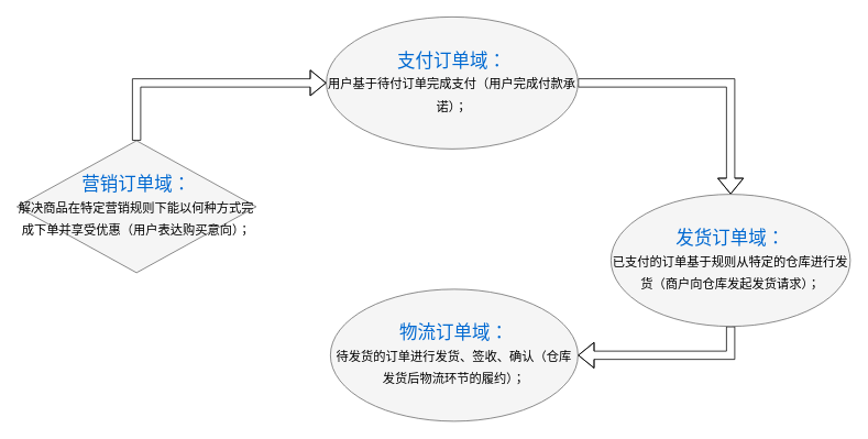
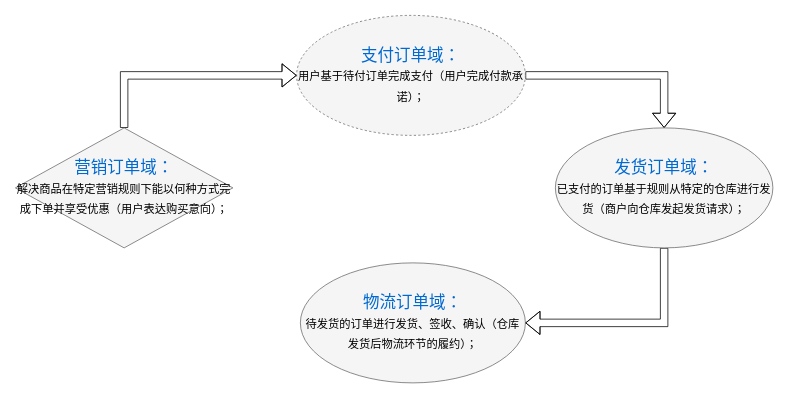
- <mxCell id="3" value="支付订单域：&lt;br&gt;&lt;font style=&quot;font-size: 15px&quot; color=&quot;#000000&quot;&gt;用户基于待付订单完成支付（用户完成付款承诺）；&lt;/font&gt;" style="ellipse;whiteSpace=wrap;html=1;rounded=0;shadow=0;dashed=0;comic=0;fontFamily=Verdana;fontSize=22;fontColor=#0069D1;fillColor=#f5f5f5;strokeColor=#666666;" parent="1" vertex="1"><mxGeometry x="395" y="20" width="305" height="160" as="geometry" /></mxCell>
+ <mxCell id="3" value="支付订单域：&lt;br&gt;&lt;font style=&quot;font-size: 15px&quot; color=&quot;#000000&quot;&gt;用户基于待付订单完成支付（用户完成付款承诺）；&lt;/font&gt;" style="ellipse;whiteSpace=wrap;html=1;rounded=0;shadow=0;dashed=1;comic=0;fontFamily=Verdana;fontSize=22;fontColor=#0069D1;fillColor=#f5f5f5;strokeColor=#666666;" parent="1" vertex="1"><mxGeometry x="395" y="20" width="305" height="160" as="geometry" /></mxCell>
- <mxCell id="8" value="发货订单域：&lt;br&gt;&lt;font style=&quot;font-size: 15px&quot; color=&quot;#000000&quot;&gt;已支付的订单基于规则从特定的仓库进行发货（商户向仓库发起发货请求）；&lt;/font&gt;" style="ellipse;whiteSpace=wrap;html=1;rounded=0;shadow=0;dashed=0;comic=0;fontFamily=Verdana;fontSize=22;fontColor=#0069D1;fillColor=#f5f5f5;strokeColor=#666666;" parent="1" vertex="1"><mxGeometry x="740" y="235" width="290" height="160" as="geometry" /></mxCell>
+ <mxCell id="8" value="发货订单域：&lt;br&gt;&lt;font style=&quot;font-size: 15px&quot; color=&quot;#000000&quot;&gt;已支付的订单基于规则从特定的仓库进行发货（商户向仓库发起发货请求）；&lt;/font&gt;" style="ellipse;whiteSpace=wrap;html=1;rounded=0;shadow=0;dashed=0;comic=0;fontFamily=Verdana;fontSize=22;fontColor=#0069D1;fillColor=#f5f5f5;strokeColor=#666666;" parent="1" vertex="1"><mxGeometry x="740" y="170" width="290" height="160" as="geometry" /></mxCell>
